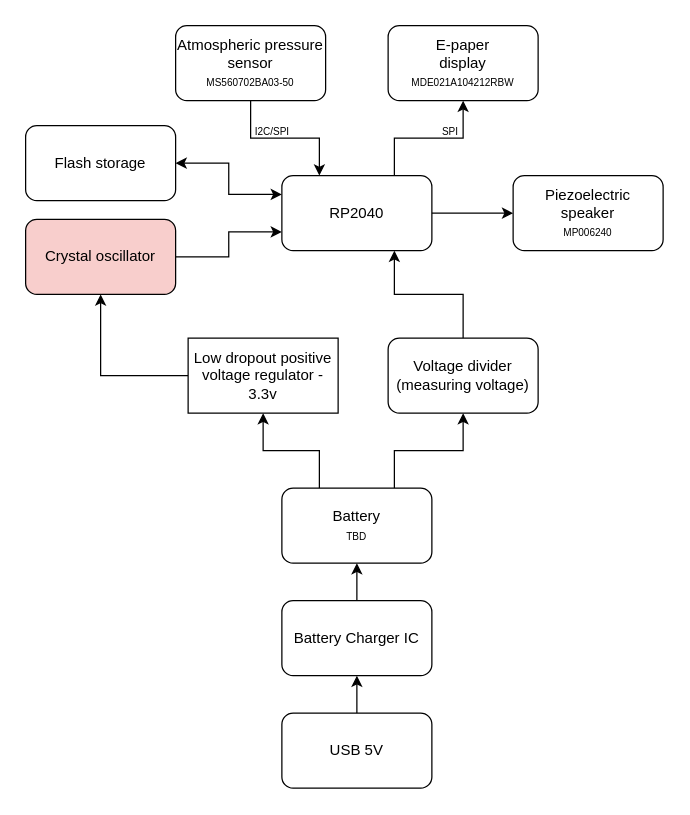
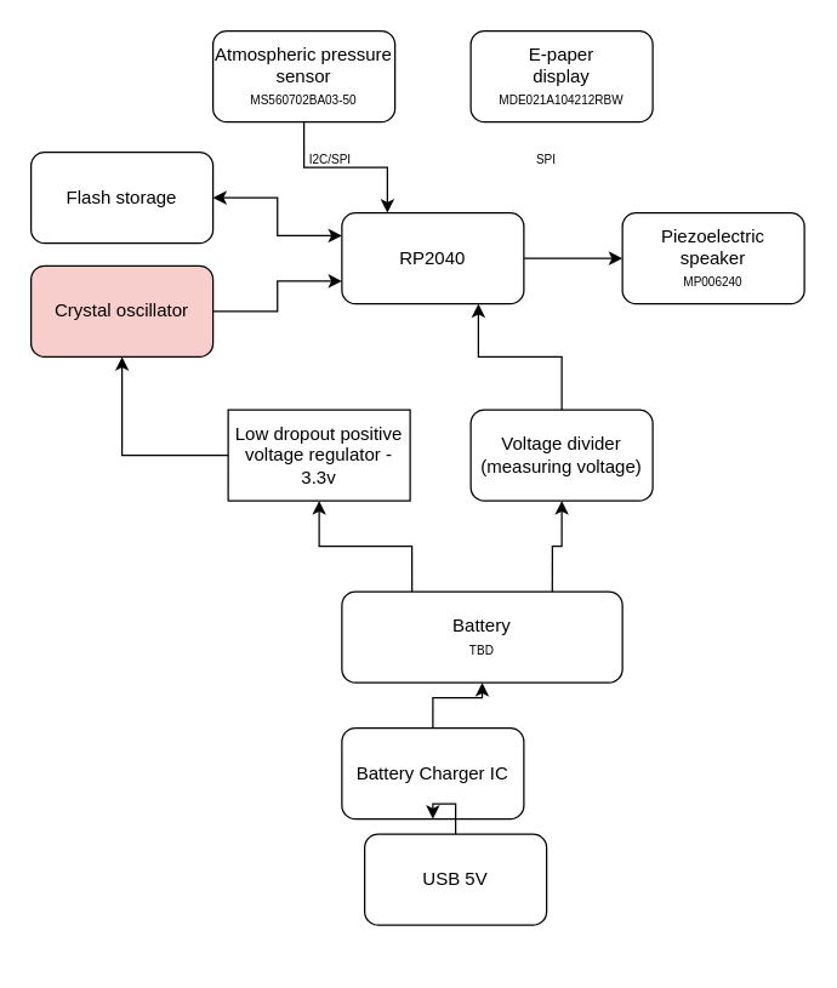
- <mxCell id="4" value="" style="edgeStyle=orthogonalEdgeStyle;rounded=0;orthogonalLoop=1;jettySize=auto;html=1;fontSize=8;startArrow=classic;startFill=1;endArrow=none;endFill=0;entryX=0.75;entryY=0;entryDx=0;entryDy=0;" edge="1" parent="1" source="5" target="3"><mxGeometry relative="1" as="geometry" /></mxCell>
- <mxCell id="8" value="Battery&lt;br style=&quot;font-size: 11px&quot;&gt;&lt;font style=&quot;font-size: 8px&quot;&gt;TBD&lt;/font&gt;" style="rounded=1;whiteSpace=wrap;html=1;" parent="1" vertex="1"><mxGeometry x="225" y="390" width="120" height="60" as="geometry" /></mxCell>
+ <mxCell id="8" value="Battery&lt;br style=&quot;font-size: 11px&quot;&gt;&lt;font style=&quot;font-size: 8px&quot;&gt;TBD&lt;/font&gt;" style="rounded=1;whiteSpace=wrap;html=1;" parent="1" vertex="1"><mxGeometry x="225" y="390" width="185" height="60" as="geometry" /></mxCell>
- <mxCell id="20" value="&lt;font style=&quot;font-size: 12px&quot;&gt;USB 5V&lt;/font&gt;" style="rounded=1;whiteSpace=wrap;html=1;fontSize=8;" vertex="1" parent="1"><mxGeometry x="225" y="570" width="120" height="60" as="geometry" /></mxCell>
+ <mxCell id="20" value="&lt;font style=&quot;font-size: 12px&quot;&gt;USB 5V&lt;/font&gt;" style="rounded=1;whiteSpace=wrap;html=1;fontSize=8;" vertex="1" parent="1"><mxGeometry x="240" y="550" width="120" height="60" as="geometry" /></mxCell>
